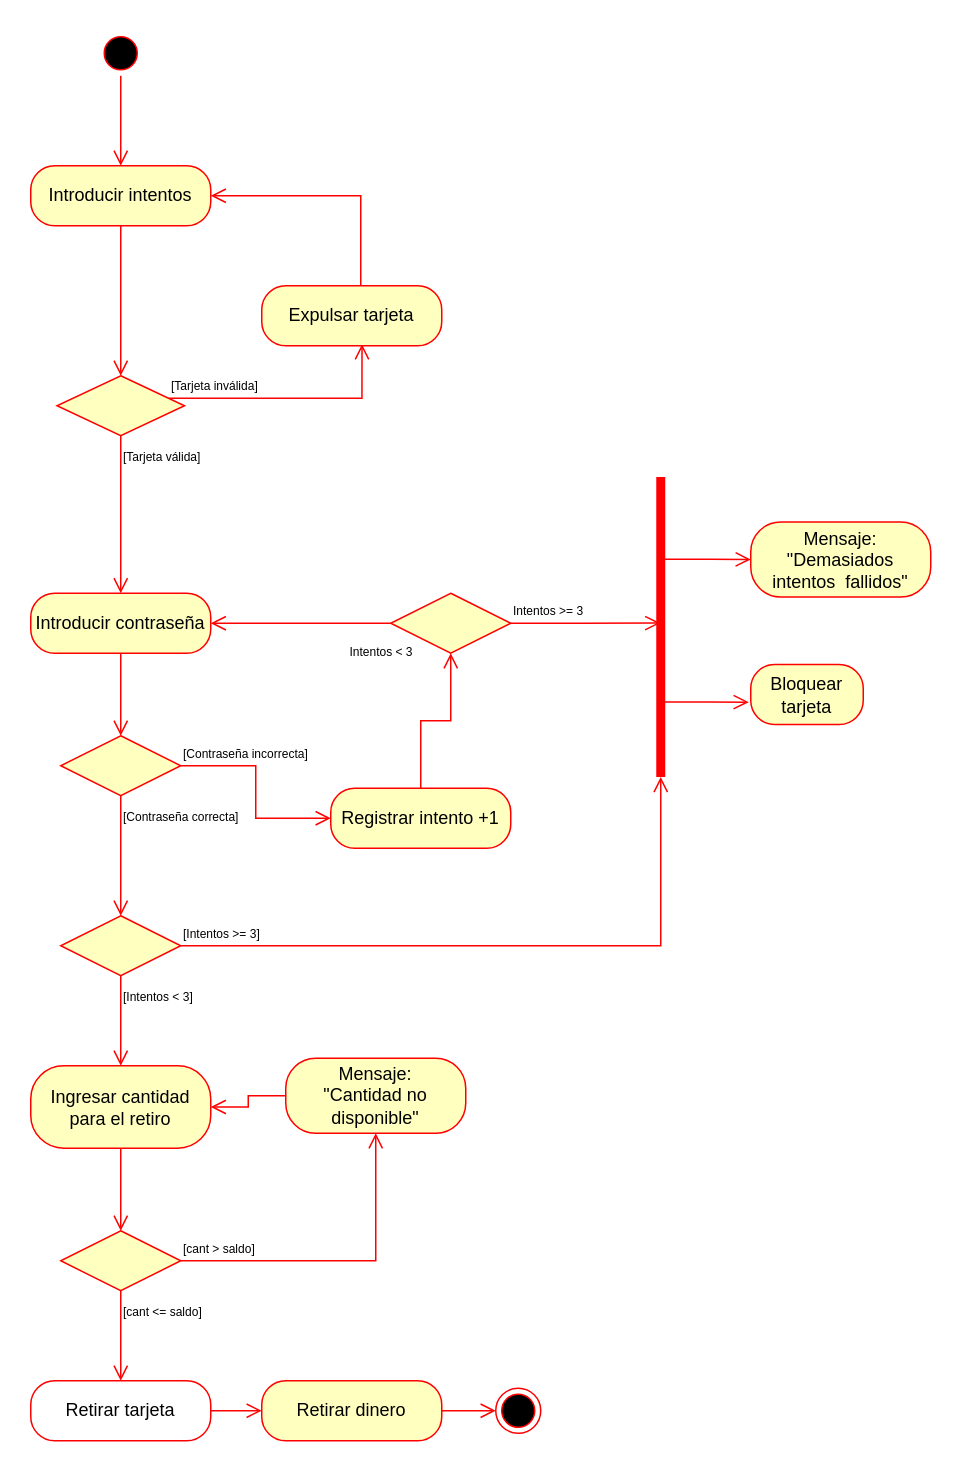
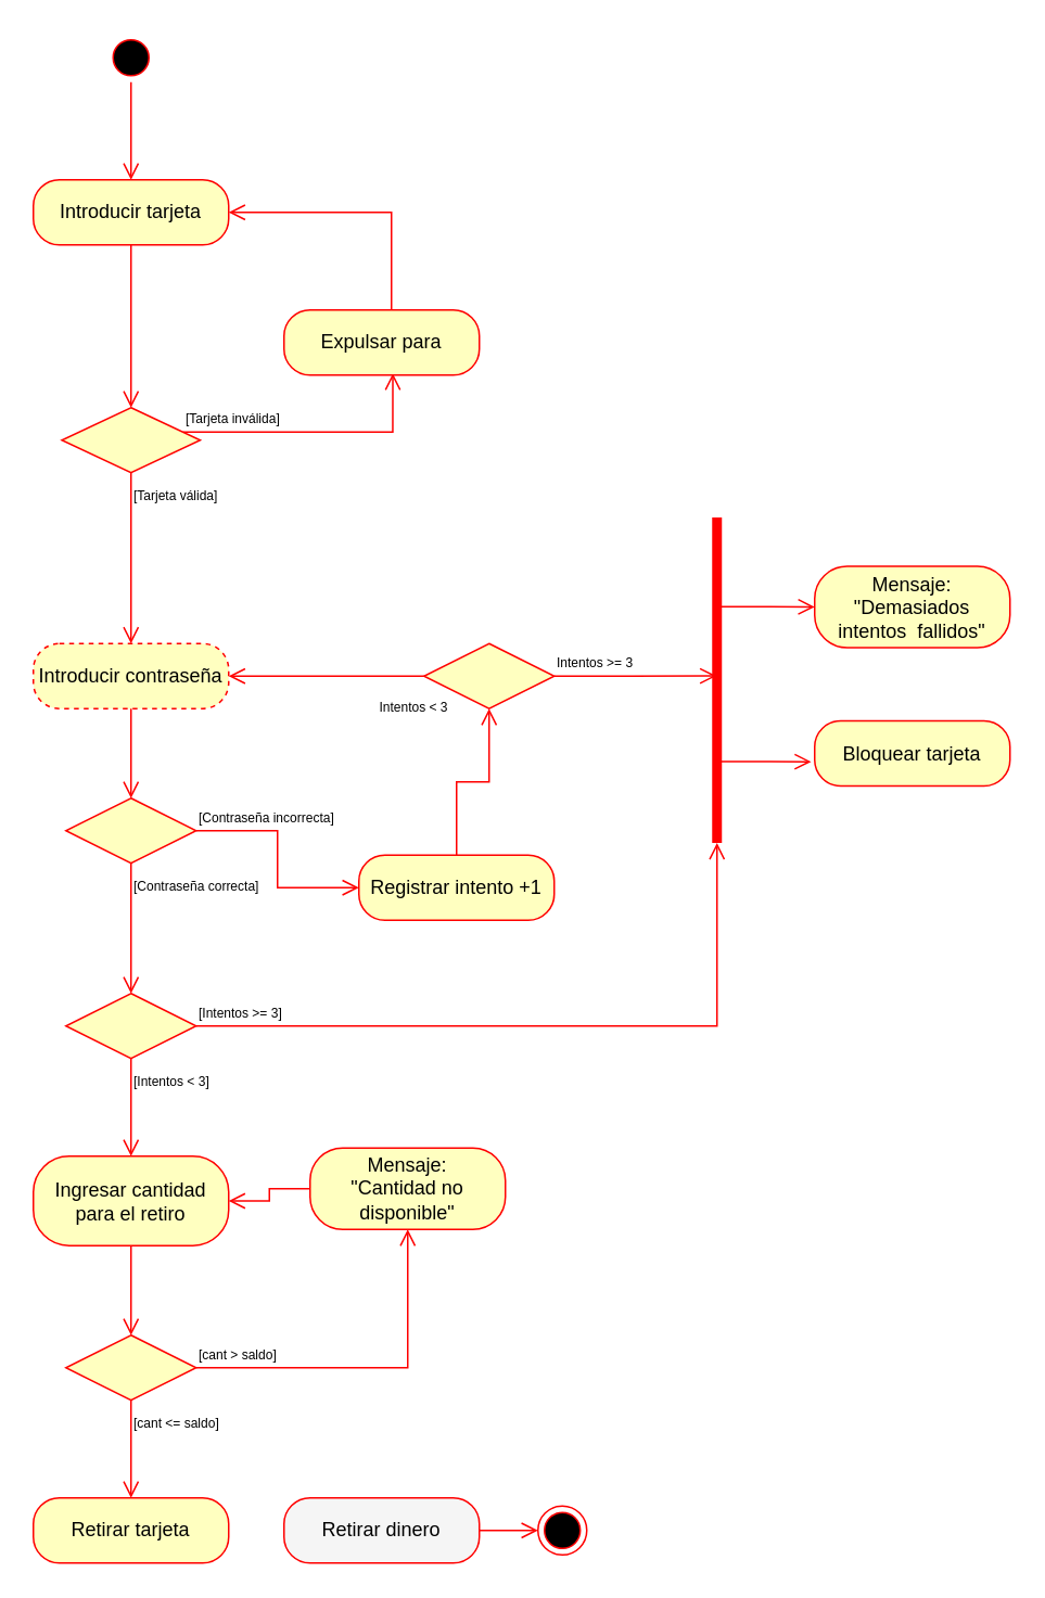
- <mxCell id="4" value="Introducir intentos" style="rounded=1;whiteSpace=wrap;html=1;arcSize=40;fontColor=#000000;fillColor=#ffffc0;strokeColor=#ff0000;" vertex="1" parent="1"><mxGeometry x="20" y="110" width="120" height="40" as="geometry" /></mxCell>
+ <mxCell id="4" value="Introducir tarjeta" style="rounded=1;whiteSpace=wrap;html=1;arcSize=40;fontColor=#000000;fillColor=#ffffc0;strokeColor=#ff0000;" vertex="1" parent="1"><mxGeometry x="20" y="110" width="120" height="40" as="geometry" /></mxCell>
- <mxCell id="9" value="&lt;div&gt;Expulsar tarjeta&lt;/div&gt;" style="rounded=1;whiteSpace=wrap;html=1;arcSize=40;fontColor=#000000;fillColor=#ffffc0;strokeColor=#ff0000;" vertex="1" parent="1"><mxGeometry x="174" y="190" width="120" height="40" as="geometry" /></mxCell>
+ <mxCell id="9" value="&lt;div&gt;Expulsar para&lt;/div&gt;" style="rounded=1;whiteSpace=wrap;html=1;arcSize=40;fontColor=#000000;fillColor=#ffffc0;strokeColor=#ff0000;" vertex="1" parent="1"><mxGeometry x="174" y="190" width="120" height="40" as="geometry" /></mxCell>
- <mxCell id="11" value="Introducir contraseña" style="rounded=1;whiteSpace=wrap;html=1;arcSize=40;fontColor=#000000;fillColor=#ffffc0;strokeColor=#ff0000;" vertex="1" parent="1"><mxGeometry x="20" y="395" width="120" height="40" as="geometry" /></mxCell>
+ <mxCell id="11" value="Introducir contraseña" style="rounded=1;whiteSpace=wrap;html=1;arcSize=40;fontColor=#000000;fillColor=#ffffc0;strokeColor=#ff0000;dashed=1;" vertex="1" parent="1"><mxGeometry x="20" y="395" width="120" height="40" as="geometry" /></mxCell>
- <mxCell id="25" value="Bloquear tarjeta" style="rounded=1;whiteSpace=wrap;html=1;arcSize=40;fontColor=#000000;fillColor=#ffffc0;strokeColor=#ff0000;" vertex="1" parent="1"><mxGeometry x="500" y="442.5" width="75" height="40" as="geometry" /></mxCell>
+ <mxCell id="25" value="Bloquear tarjeta" style="rounded=1;whiteSpace=wrap;html=1;arcSize=40;fontColor=#000000;fillColor=#ffffc0;strokeColor=#ff0000;" vertex="1" parent="1"><mxGeometry x="500" y="442.5" width="120" height="40" as="geometry" /></mxCell>
- <mxCell id="36" value="Retirar tarjeta" style="rounded=1;whiteSpace=wrap;html=1;arcSize=40;fontColor=#000000;fillColor=#ffffff;strokeColor=#ff0000;" vertex="1" parent="1"><mxGeometry x="20" y="920" width="120" height="40" as="geometry" /></mxCell>
+ <mxCell id="36" value="Retirar tarjeta" style="rounded=1;whiteSpace=wrap;html=1;arcSize=40;fontColor=#000000;fillColor=#ffffc0;strokeColor=#ff0000;" vertex="1" parent="1"><mxGeometry x="20" y="920" width="120" height="40" as="geometry" /></mxCell>
- <mxCell id="37" value="" style="edgeStyle=orthogonalEdgeStyle;html=1;verticalAlign=bottom;endArrow=open;endSize=8;strokeColor=#ff0000;rounded=0;entryX=0;entryY=0.5;entryDx=0;entryDy=0;" edge="1" source="36" parent="1" target="38"><mxGeometry relative="1" as="geometry"><mxPoint x="260" y="940" as="targetPoint" /></mxGeometry></mxCell>
- <mxCell id="38" value="Retirar dinero" style="rounded=1;whiteSpace=wrap;html=1;arcSize=40;fontColor=#000000;fillColor=#ffffc0;strokeColor=#ff0000;" vertex="1" parent="1"><mxGeometry x="174" y="920" width="120" height="40" as="geometry" /></mxCell>
+ <mxCell id="38" value="Retirar dinero" style="rounded=1;whiteSpace=wrap;html=1;arcSize=40;fontColor=#000000;fillColor=#f5f5f5;strokeColor=#ff0000;" vertex="1" parent="1"><mxGeometry x="174" y="920" width="120" height="40" as="geometry" /></mxCell>
